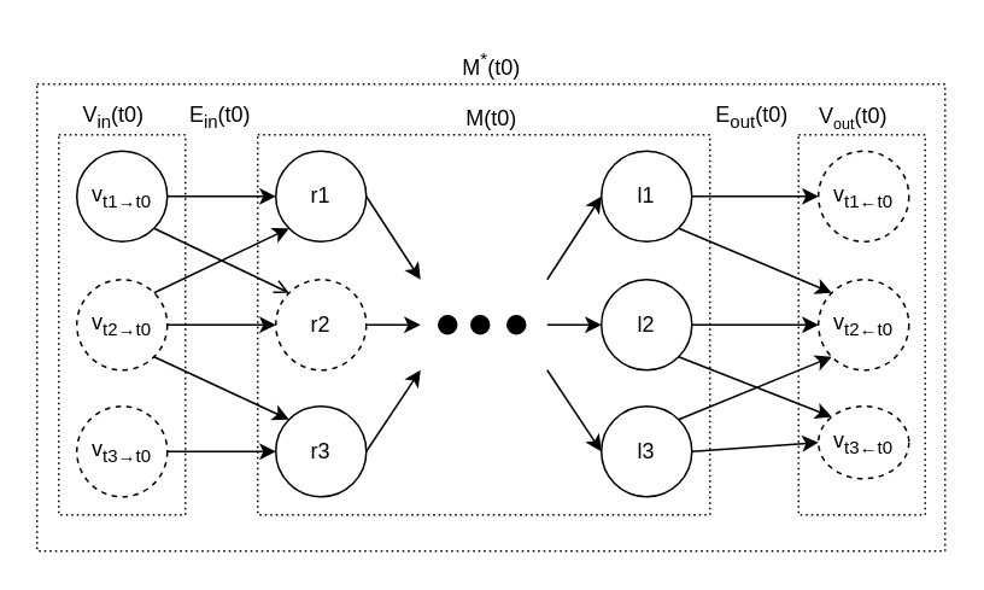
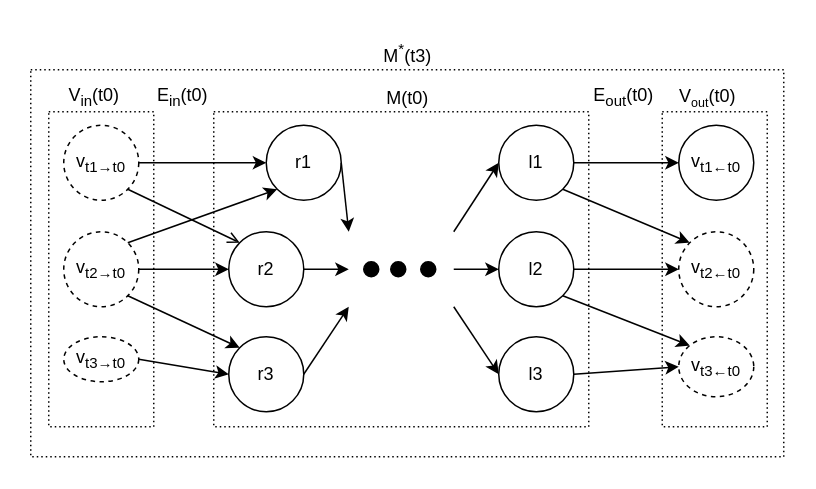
- <mxCell id="44" value="M&lt;sup&gt;*&lt;/sup&gt;(t0)" style="text;html=1;align=center;verticalAlign=middle;resizable=0;points=[];autosize=1;strokeColor=none;fillColor=none;" vertex="1" parent="1"><mxGeometry x="241" y="20" width="60" height="30" as="geometry" /></mxCell>
+ <mxCell id="44" value="M&lt;sup&gt;*&lt;/sup&gt;(t3)" style="text;html=1;align=center;verticalAlign=middle;resizable=0;points=[];autosize=1;strokeColor=none;fillColor=none;" vertex="1" parent="1"><mxGeometry x="241" y="20" width="60" height="30" as="geometry" /></mxCell>
- <mxCell id="20" value="&lt;span style=&quot;font-size: 12px;&quot;&gt;v&lt;/span&gt;&lt;sub&gt;t1&lt;span style=&quot;font-size: 10px;&quot;&gt;→t0&lt;/span&gt;&lt;/sub&gt;" style="ellipse;whiteSpace=wrap;html=1;aspect=fixed;fillColor=none;dashed=0;" vertex="1" parent="1"><mxGeometry x="42" y="83" width="50" height="50" as="geometry" /></mxCell>
+ <mxCell id="20" value="&lt;span style=&quot;font-size: 12px;&quot;&gt;v&lt;/span&gt;&lt;sub&gt;t1&lt;span style=&quot;font-size: 10px;&quot;&gt;→t0&lt;/span&gt;&lt;/sub&gt;" style="ellipse;whiteSpace=wrap;html=1;aspect=fixed;fillColor=none;dashed=1;" vertex="1" parent="1"><mxGeometry x="42" y="83" width="50" height="50" as="geometry" /></mxCell>
- <mxCell id="22" value="r1" style="ellipse;whiteSpace=wrap;html=1;aspect=fixed;fillColor=none;" vertex="1" parent="1"><mxGeometry x="152" y="83" width="50" height="50" as="geometry" /></mxCell>
+ <mxCell id="22" value="r1" style="ellipse;whiteSpace=wrap;html=1;aspect=fixed;fillColor=none;" vertex="1" parent="1"><mxGeometry x="177" y="83" width="50" height="50" as="geometry" /></mxCell>
- <mxCell id="27" value="v&lt;sub&gt;t1&lt;span style=&quot;font-size: 10px;&quot;&gt;←t0&lt;/span&gt;&lt;/sub&gt;" style="ellipse;whiteSpace=wrap;html=1;aspect=fixed;fillColor=none;dashed=1;" vertex="1" parent="1"><mxGeometry x="452" y="83" width="50" height="50" as="geometry" /></mxCell>
+ <mxCell id="27" value="v&lt;sub&gt;t1&lt;span style=&quot;font-size: 10px;&quot;&gt;←t0&lt;/span&gt;&lt;/sub&gt;" style="ellipse;whiteSpace=wrap;html=1;aspect=fixed;fillColor=none;dashed=0;" vertex="1" parent="1"><mxGeometry x="452" y="83" width="50" height="50" as="geometry" /></mxCell>
- <mxCell id="9" value="r2" style="ellipse;whiteSpace=wrap;html=1;aspect=fixed;fillColor=none;dashed=1;" vertex="1" parent="1"><mxGeometry x="152" y="154" width="50" height="50" as="geometry" /></mxCell>
+ <mxCell id="9" value="r2" style="ellipse;whiteSpace=wrap;html=1;aspect=fixed;fillColor=none;" vertex="1" parent="1"><mxGeometry x="152" y="154" width="50" height="50" as="geometry" /></mxCell>
- <mxCell id="33" style="edgeStyle=none;rounded=0;orthogonalLoop=1;jettySize=auto;html=1;exitX=1;exitY=0;exitDx=0;exitDy=0;entryX=0;entryY=1;entryDx=0;entryDy=0;" edge="1" parent="1" source="34" target="10"><mxGeometry relative="1" as="geometry" /></mxCell>
- <mxCell id="24" value="v&lt;sub&gt;t3&lt;span style=&quot;font-size: 10px;&quot;&gt;→t0&lt;/span&gt;&lt;/sub&gt;" style="ellipse;whiteSpace=wrap;html=1;aspect=fixed;fillColor=none;dashed=1;" vertex="1" parent="1"><mxGeometry x="42" y="224" width="50" height="50" as="geometry" /></mxCell>
+ <mxCell id="24" value="v&lt;sub&gt;t3&lt;span style=&quot;font-size: 10px;&quot;&gt;→t0&lt;/span&gt;&lt;/sub&gt;" style="ellipse;whiteSpace=wrap;html=1;aspect=fixed;fillColor=none;dashed=1;" vertex="1" parent="1"><mxGeometry x="42" y="224" width="50" height="30" as="geometry" /></mxCell>
